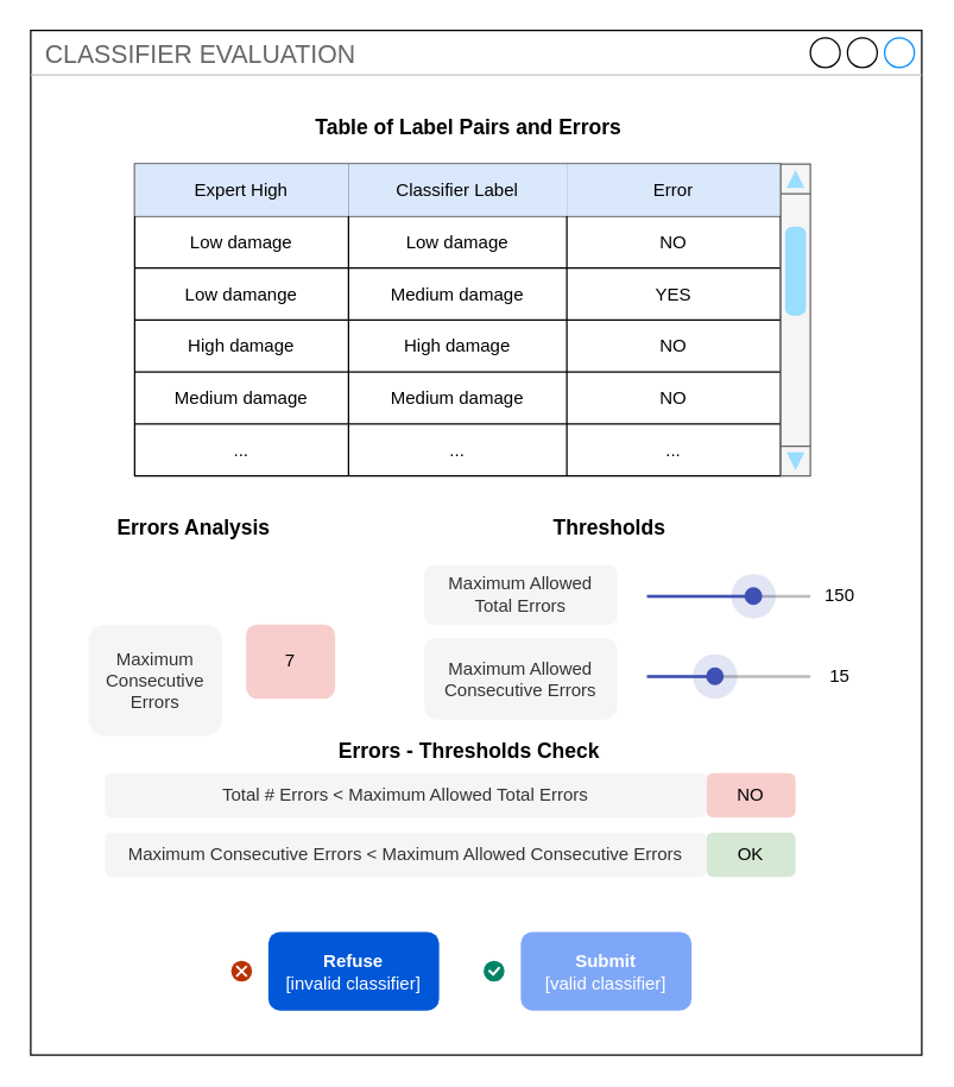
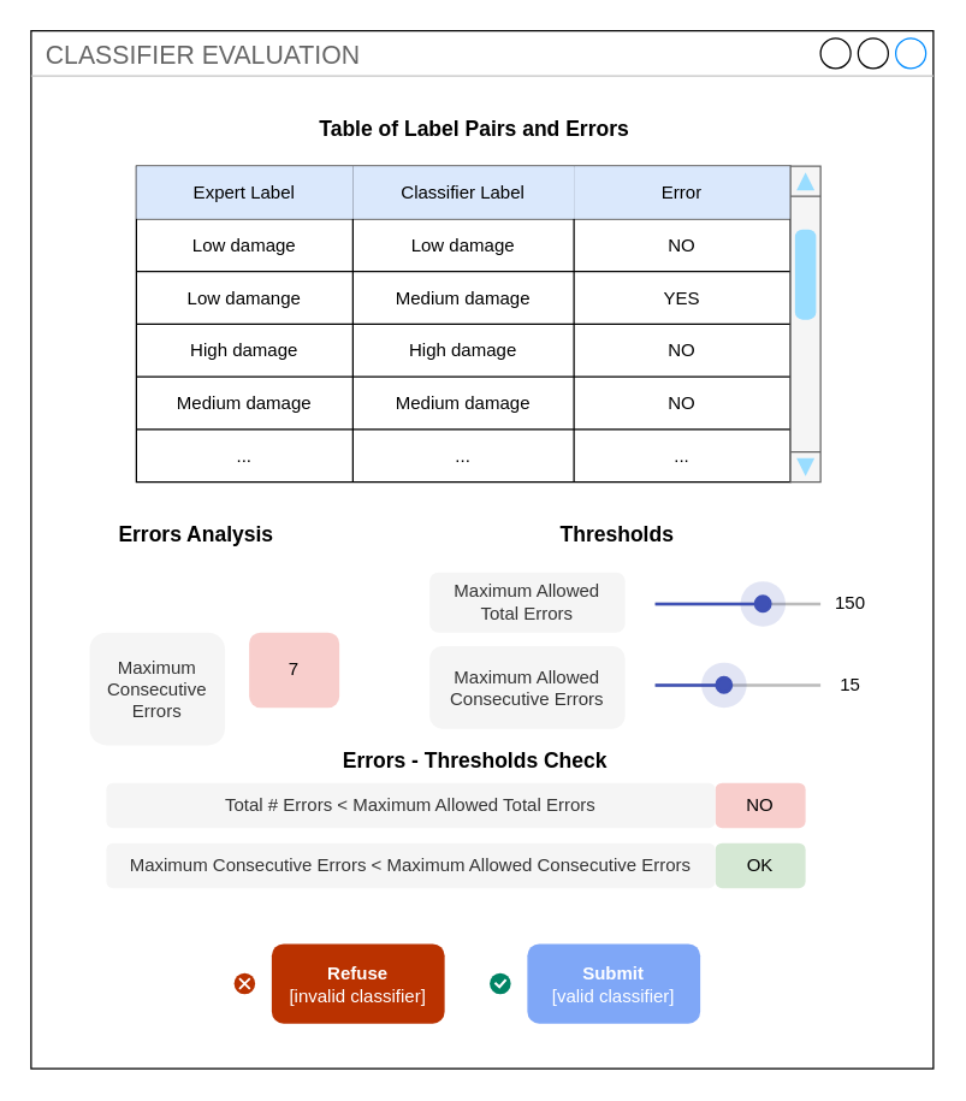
- <mxCell id="28" value="Expert High" style="shape=partialRectangle;html=1;whiteSpace=wrap;connectable=0;strokeColor=default;overflow=hidden;fillColor=#dae8fc;top=0;left=0;bottom=0;right=0;pointerEvents=1;fontSize=12;" parent="27" vertex="1"><mxGeometry width="144" height="35" as="geometry"><mxRectangle width="144" height="35" as="alternateBounds" /></mxGeometry></mxCell>
+ <mxCell id="28" value="Expert Label" style="shape=partialRectangle;html=1;whiteSpace=wrap;connectable=0;strokeColor=default;overflow=hidden;fillColor=#dae8fc;top=0;left=0;bottom=0;right=0;pointerEvents=1;fontSize=12;" parent="27" vertex="1"><mxGeometry width="144" height="35" as="geometry"><mxRectangle width="144" height="35" as="alternateBounds" /></mxGeometry></mxCell>
- <mxCell id="4" value="&lt;b&gt;Refuse&lt;/b&gt;&lt;br&gt;[invalid classifier]" style="rounded=1;fillColor=#0057D8;align=center;strokeColor=none;html=1;whiteSpace=wrap;fontColor=#ffffff;fontSize=12;sketch=0;" parent="3" vertex="1"><mxGeometry x="25" y="-20" width="115" height="53" as="geometry" /></mxCell>
+ <mxCell id="4" value="&lt;b&gt;Refuse&lt;/b&gt;&lt;br&gt;[invalid classifier]" style="rounded=1;fillColor=#ba3200;align=center;strokeColor=none;html=1;whiteSpace=wrap;fontColor=#ffffff;fontSize=12;sketch=0;" parent="3" vertex="1"><mxGeometry x="25" y="-20" width="115" height="53" as="geometry" /></mxCell>
